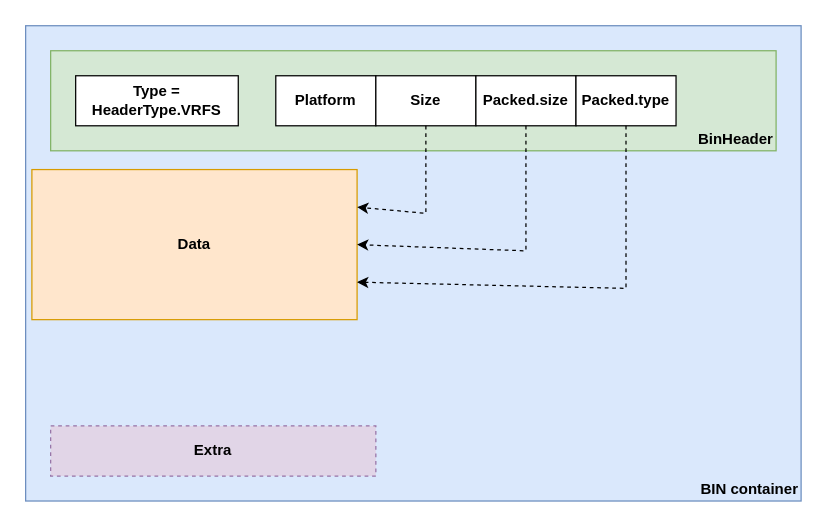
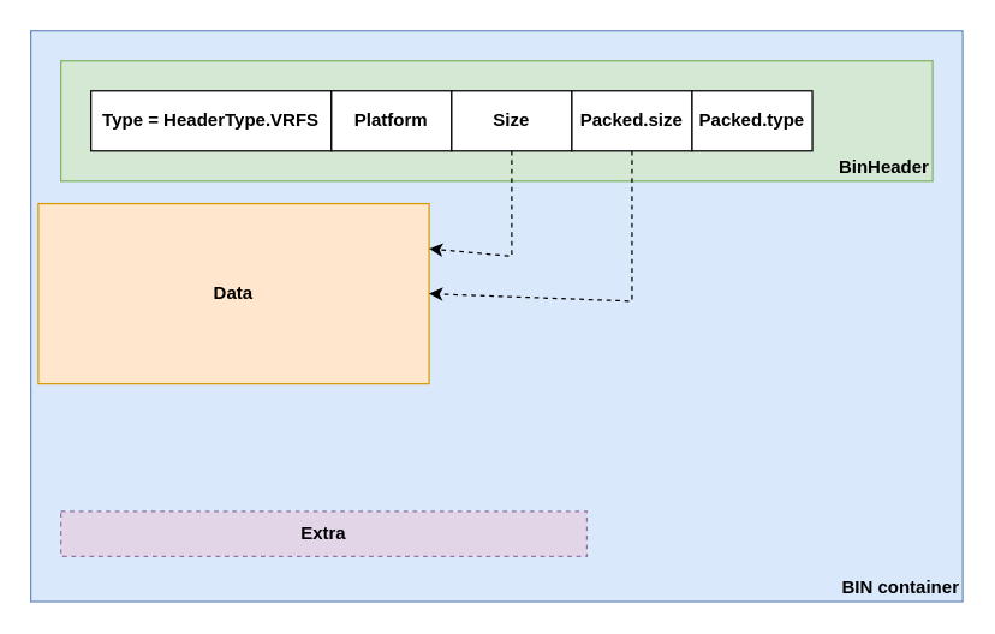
- <mxCell id="6" value="Type = HeaderType.VRFS" style="rounded=0;whiteSpace=wrap;html=1;fontStyle=1" parent="1" vertex="1"><mxGeometry x="60" y="60" width="130" height="40" as="geometry" /></mxCell>
+ <mxCell id="6" value="Type = HeaderType.VRFS" style="rounded=0;whiteSpace=wrap;html=1;fontStyle=1" parent="1" vertex="1"><mxGeometry x="60" y="60" width="160" height="40" as="geometry" /></mxCell>
- <mxCell id="13" value="" style="endArrow=classic;html=1;rounded=0;dashed=1;exitX=0.5;exitY=1;exitDx=0;exitDy=0;entryX=1;entryY=0.75;entryDx=0;entryDy=0;" parent="1" source="10" target="4" edge="1"><mxGeometry width="50" height="50" relative="1" as="geometry"><mxPoint x="410" y="310" as="sourcePoint" /><mxPoint x="460" y="260" as="targetPoint" /><Array as="points"><mxPoint x="500" y="230" /></Array></mxGeometry></mxCell>
- <mxCell id="5" value="Extra" style="rounded=0;whiteSpace=wrap;html=1;fillColor=#e1d5e7;strokeColor=#9673a6;fontStyle=1;dashed=1;" parent="1" vertex="1"><mxGeometry x="40" y="340" width="260" height="40" as="geometry" /></mxCell>
+ <mxCell id="5" value="Extra" style="rounded=0;whiteSpace=wrap;html=1;fillColor=#e1d5e7;strokeColor=#9673a6;fontStyle=1;dashed=1;" parent="1" vertex="1"><mxGeometry x="40" y="340" width="350" height="30" as="geometry" /></mxCell>
